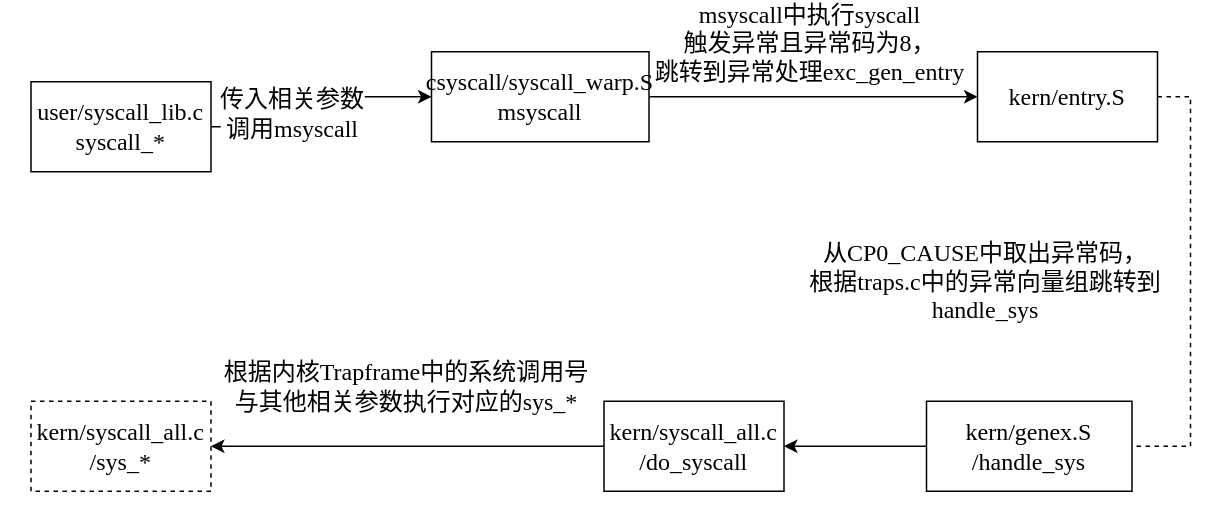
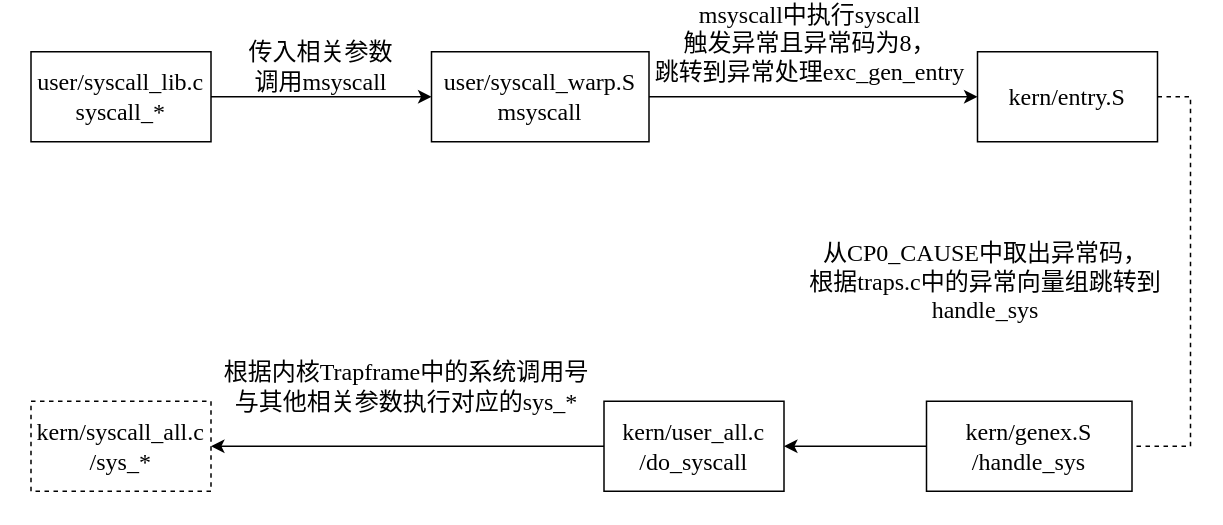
- <mxCell id="5" value="csyscall/syscall_warp.S&lt;br style=&quot;font-size: 16px;&quot;&gt;msyscall" style="rounded=0;whiteSpace=wrap;html=1;fontFamily=Times New Roman;fontSize=16;" vertex="1" parent="1"><mxGeometry x="287" y="20" width="145" height="60" as="geometry" /></mxCell>
+ <mxCell id="5" value="user/syscall_warp.S&lt;br style=&quot;font-size: 16px;&quot;&gt;msyscall" style="rounded=0;whiteSpace=wrap;html=1;fontFamily=Times New Roman;fontSize=16;" vertex="1" parent="1"><mxGeometry x="287" y="20" width="145" height="60" as="geometry" /></mxCell>
- <mxCell id="3" value="&lt;font face=&quot;Times New Roman&quot; style=&quot;font-size: 16px;&quot;&gt;user/syscall_lib.c&lt;br style=&quot;font-size: 16px;&quot;&gt;syscall_*&lt;br style=&quot;font-size: 16px;&quot;&gt;&lt;/font&gt;" style="rounded=0;whiteSpace=wrap;html=1;fontSize=16;" vertex="1" parent="1"><mxGeometry x="20" y="40" width="120" height="60" as="geometry" /></mxCell>
+ <mxCell id="3" value="&lt;font face=&quot;Times New Roman&quot; style=&quot;font-size: 16px;&quot;&gt;user/syscall_lib.c&lt;br style=&quot;font-size: 16px;&quot;&gt;syscall_*&lt;br style=&quot;font-size: 16px;&quot;&gt;&lt;/font&gt;" style="rounded=0;whiteSpace=wrap;html=1;fontSize=16;" vertex="1" parent="1"><mxGeometry x="20" y="20" width="120" height="60" as="geometry" /></mxCell>
- <mxCell id="11" value="kern/syscall_all.c&lt;br style=&quot;font-size: 16px;&quot;&gt;/do_syscall" style="rounded=0;whiteSpace=wrap;html=1;fontFamily=Times New Roman;fontSize=16;" vertex="1" parent="1"><mxGeometry x="402" y="253" width="120" height="60" as="geometry" /></mxCell>
+ <mxCell id="11" value="kern/user_all.c&lt;br style=&quot;font-size: 16px;&quot;&gt;/do_syscall" style="rounded=0;whiteSpace=wrap;html=1;fontFamily=Times New Roman;fontSize=16;" vertex="1" parent="1"><mxGeometry x="402" y="253" width="120" height="60" as="geometry" /></mxCell>
